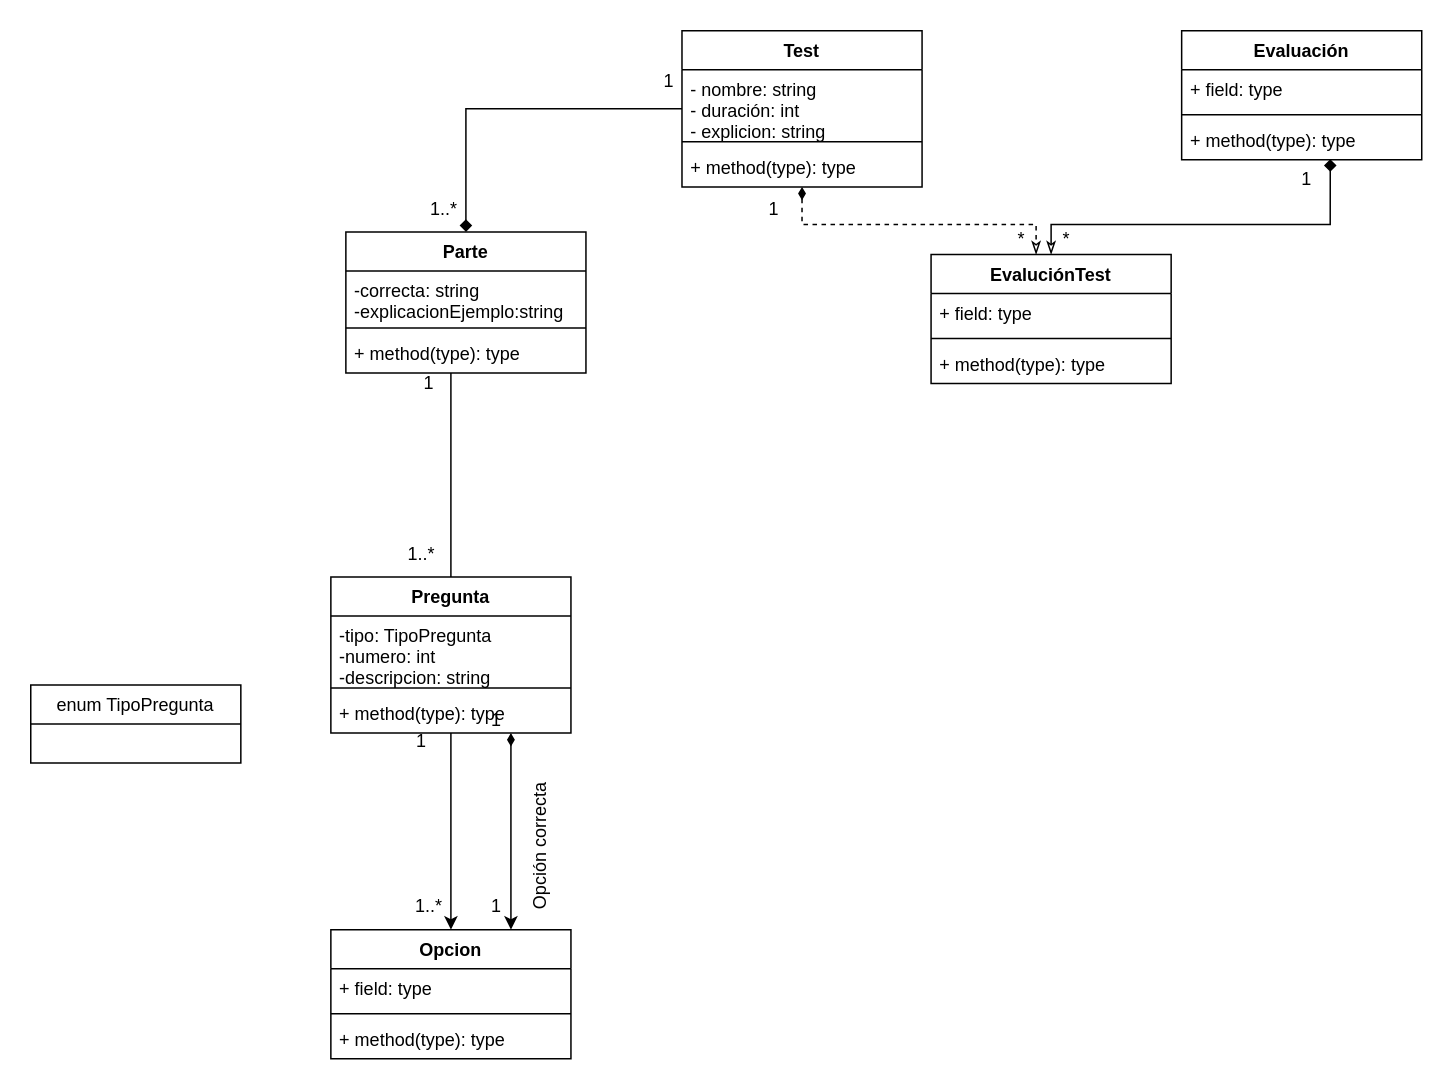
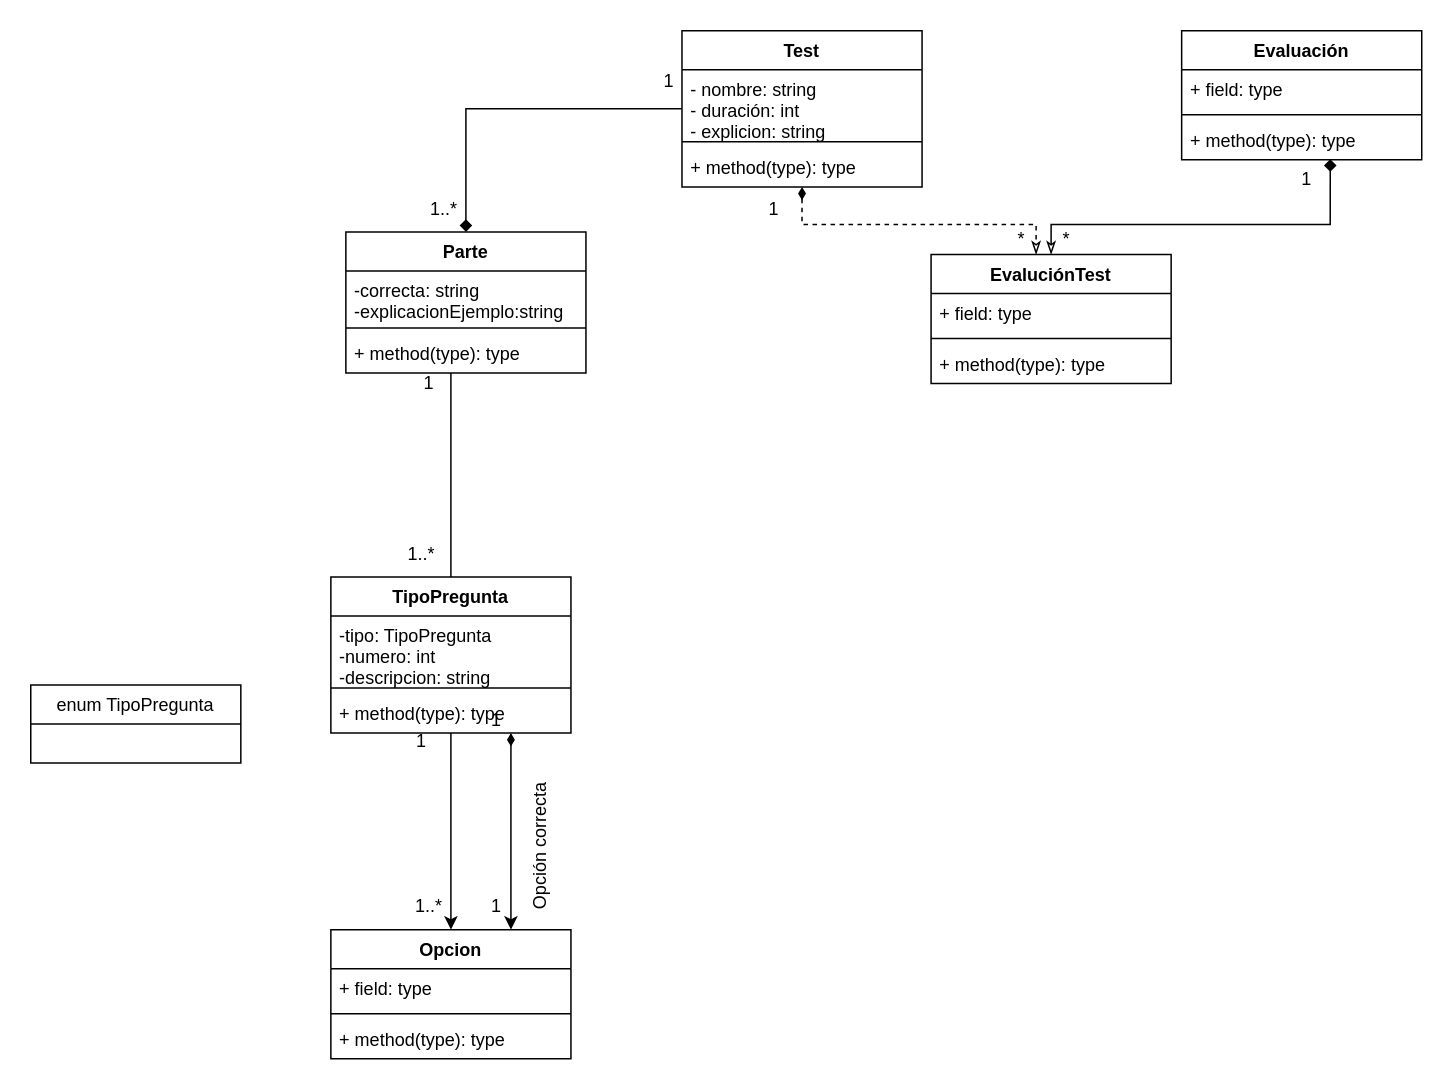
- <mxCell id="10" value="Pregunta" style="swimlane;fontStyle=1;align=center;verticalAlign=top;childLayout=stackLayout;horizontal=1;startSize=26;horizontalStack=0;resizeParent=1;resizeParentMax=0;resizeLast=0;collapsible=1;marginBottom=0;" parent="1" vertex="1"><mxGeometry x="220" y="384" width="160" height="104" as="geometry" /></mxCell>
+ <mxCell id="10" value="TipoPregunta" style="swimlane;fontStyle=1;align=center;verticalAlign=top;childLayout=stackLayout;horizontal=1;startSize=26;horizontalStack=0;resizeParent=1;resizeParentMax=0;resizeLast=0;collapsible=1;marginBottom=0;" parent="1" vertex="1"><mxGeometry x="220" y="384" width="160" height="104" as="geometry" /></mxCell>
